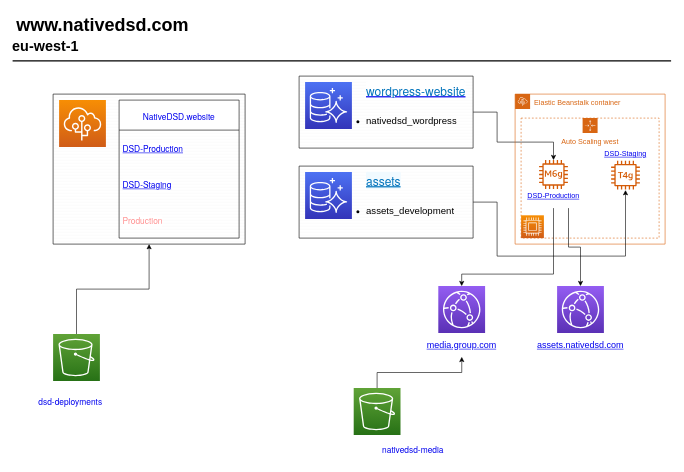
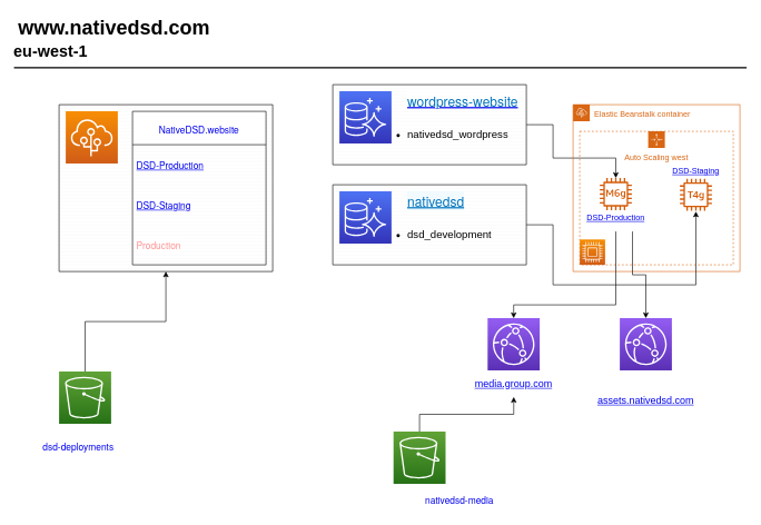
- <mxCell id="36" value="&lt;a style=&quot;background-color: rgb(241, 250, 255); border-radius: 2px; color: var(--color-text-link-hover-z15m9s, #0073bb); padding: 0px; text-decoration-line: underline; cursor: pointer; border-collapse: separate; border-spacing: 0px; caption-side: top; direction: ltr; empty-cells: show; font-variant-numeric: normal; font-variant-east-asian: normal; font-variant-alternates: normal; font-stretch: normal; hyphens: none; list-style: outside none disc; tab-size: 8; text-align-last: auto; text-shadow: none; visibility: visible; box-sizing: border-box; font-size: 20px; line-height: var(--font-body-m-line-height-9vkzhc, 22px); font-family: &amp;quot;Amazon Ember&amp;quot;, &amp;quot;Helvetica Neue&amp;quot;, Roboto, Arial, sans-serif; -webkit-font-smoothing: inherit; display: inline; transition-property: color, text-decoration, -webkit-text-decoration; transition-duration: var(--motion-duration-refresh-only-medium-smx8a1, 165ms);&quot; tabindex=&quot;0&quot; role=&quot;button&quot; data-analytics-funnel-value=&quot;link220-1691794979420-6335&quot; aria-labelledby=&quot;&quot; class=&quot;awsui_link_4c84z_144la_93 awsui_variant-secondary_4c84z_144la_140 awsui_font-size-body-m_4c84z_144la_414&quot; data-testid=&quot;database-identifier&quot; data-analytics-type=&quot;eventDetail&quot; data-analytics=&quot;{&amp;quot;eventDetailName&amp;quot;:&amp;quot;DbListTableDbNameColumn&amp;quot;,&amp;quot;role&amp;quot;:&amp;quot;Regional cluster&amp;quot;}&quot; id=&quot;link-self221-1691794979420-311&quot;&gt;assets&lt;/a&gt;" style="text;html=1;strokeColor=none;fillColor=none;align=left;verticalAlign=middle;whiteSpace=wrap;rounded=0;fontSize=20;" parent="1" vertex="1"><mxGeometry x="608" y="286" width="100" height="30" as="geometry" /></mxCell>
+ <mxCell id="36" value="&lt;a style=&quot;background-color: rgb(241, 250, 255); border-radius: 2px; color: var(--color-text-link-hover-z15m9s, #0073bb); padding: 0px; text-decoration-line: underline; cursor: pointer; border-collapse: separate; border-spacing: 0px; caption-side: top; direction: ltr; empty-cells: show; font-variant-numeric: normal; font-variant-east-asian: normal; font-variant-alternates: normal; font-stretch: normal; hyphens: none; list-style: outside none disc; tab-size: 8; text-align-last: auto; text-shadow: none; visibility: visible; box-sizing: border-box; font-size: 20px; line-height: var(--font-body-m-line-height-9vkzhc, 22px); font-family: &amp;quot;Amazon Ember&amp;quot;, &amp;quot;Helvetica Neue&amp;quot;, Roboto, Arial, sans-serif; -webkit-font-smoothing: inherit; display: inline; transition-property: color, text-decoration, -webkit-text-decoration; transition-duration: var(--motion-duration-refresh-only-medium-smx8a1, 165ms);&quot; tabindex=&quot;0&quot; role=&quot;button&quot; data-analytics-funnel-value=&quot;link220-1691794979420-6335&quot; aria-labelledby=&quot;&quot; class=&quot;awsui_link_4c84z_144la_93 awsui_variant-secondary_4c84z_144la_140 awsui_font-size-body-m_4c84z_144la_414&quot; data-testid=&quot;database-identifier&quot; data-analytics-type=&quot;eventDetail&quot; data-analytics=&quot;{&amp;quot;eventDetailName&amp;quot;:&amp;quot;DbListTableDbNameColumn&amp;quot;,&amp;quot;role&amp;quot;:&amp;quot;Regional cluster&amp;quot;}&quot; id=&quot;link-self221-1691794979420-311&quot;&gt;nativedsd&lt;/a&gt;" style="text;html=1;strokeColor=none;fillColor=none;align=left;verticalAlign=middle;whiteSpace=wrap;rounded=0;fontSize=20;" parent="1" vertex="1"><mxGeometry x="608" y="286" width="100" height="30" as="geometry" /></mxCell>
- <mxCell id="37" value="&lt;ul&gt;&lt;li style=&quot;font-size: 16px;&quot;&gt;assets_development&lt;br&gt;&lt;/li&gt;&lt;/ul&gt;" style="text;strokeColor=none;fillColor=none;html=1;whiteSpace=wrap;verticalAlign=middle;overflow=hidden;" parent="1" vertex="1"><mxGeometry x="568" y="311" width="198" height="80" as="geometry" /></mxCell>
+ <mxCell id="37" value="&lt;ul&gt;&lt;li style=&quot;font-size: 16px;&quot;&gt;dsd_development&lt;br&gt;&lt;/li&gt;&lt;/ul&gt;" style="text;strokeColor=none;fillColor=none;html=1;whiteSpace=wrap;verticalAlign=middle;overflow=hidden;" parent="1" vertex="1"><mxGeometry x="568" y="311" width="198" height="80" as="geometry" /></mxCell>
- <mxCell id="32" value="assets.nativedsd.com" style="text;html=1;strokeColor=none;fillColor=none;whiteSpace=wrap;align=center;verticalAlign=middle;fontColor=#0000EE;fontStyle=4;fontSize=15;" parent="1" vertex="1"><mxGeometry x="885.25" y="554" width="163.5" height="40" as="geometry" /></mxCell>
+ <mxCell id="32" value="assets.nativedsd.com" style="text;html=1;strokeColor=none;fillColor=none;whiteSpace=wrap;align=center;verticalAlign=middle;fontColor=#0000EE;fontStyle=4;fontSize=15;" parent="1" vertex="1"><mxGeometry x="885.25" y="579" width="163.5" height="40" as="geometry" /></mxCell>
